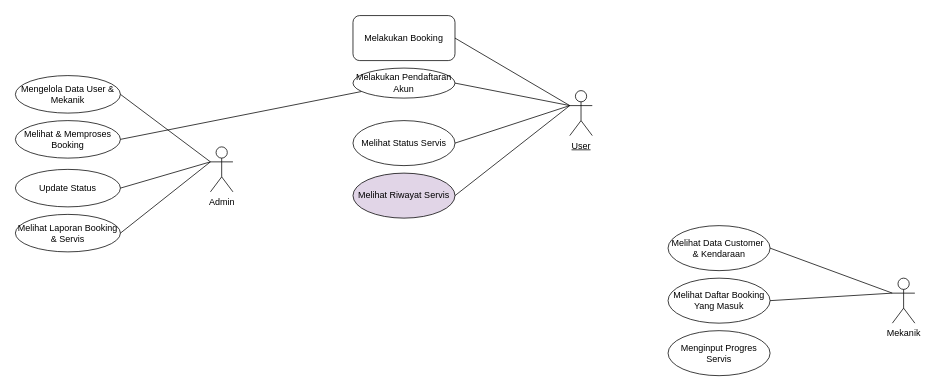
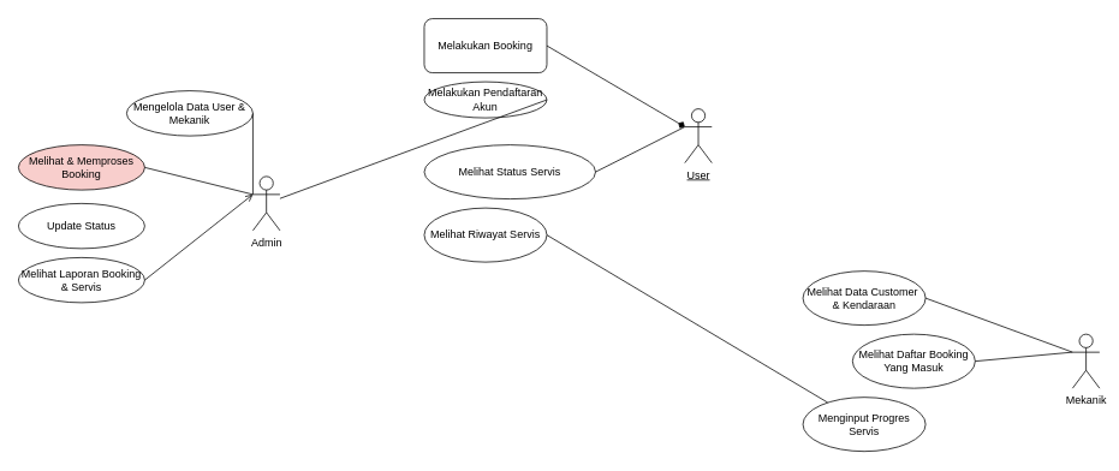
- <mxCell id="3" value="Mengelola Data User &amp;amp; Mekanik" style="ellipse;whiteSpace=wrap;html=1;" vertex="1" parent="1"><mxGeometry x="20" y="100" width="140" height="50" as="geometry" /></mxCell>
+ <mxCell id="3" value="Mengelola Data User &amp;amp; Mekanik" style="ellipse;whiteSpace=wrap;html=1;" vertex="1" parent="1"><mxGeometry x="140" y="100" width="140" height="50" as="geometry" /></mxCell>
- <mxCell id="15" value="" style="endArrow=none;html=1;rounded=0;entryX=0;entryY=0.333;entryDx=0;entryDy=0;entryPerimeter=0;exitX=1;exitY=0.5;exitDx=0;exitDy=0;" edge="1" parent="1" source="14" target="11"><mxGeometry width="50" height="50" relative="1" as="geometry"><mxPoint x="629" y="89.67" as="sourcePoint" /><mxPoint x="782" y="89.67" as="targetPoint" /></mxGeometry></mxCell>
+ <mxCell id="15" value="" style="endArrow=none;html=1;rounded=0;exitX=1;exitY=0.5;exitDx=0;exitDy=0;" edge="1" parent="1" source="14" target="2"><mxGeometry width="50" height="50" relative="1" as="geometry"><mxPoint x="629" y="89.67" as="sourcePoint" /><mxPoint x="782" y="89.67" as="targetPoint" /></mxGeometry></mxCell>
- <mxCell id="13" value="" style="endArrow=none;html=1;rounded=0;entryX=0;entryY=0.333;entryDx=0;entryDy=0;entryPerimeter=0;exitX=1;exitY=0.5;exitDx=0;exitDy=0;" edge="1" parent="1" source="12" target="11"><mxGeometry width="50" height="50" relative="1" as="geometry"><mxPoint x="689" y="180" as="sourcePoint" /><mxPoint x="739" y="130" as="targetPoint" /></mxGeometry></mxCell>
+ <mxCell id="13" value="" style="endArrow=diamond;html=1;rounded=0;entryX=0;entryY=0.333;entryDx=0;entryDy=0;entryPerimeter=0;exitX=1;exitY=0.5;exitDx=0;exitDy=0;" edge="1" parent="1" source="12" target="11"><mxGeometry width="50" height="50" relative="1" as="geometry"><mxPoint x="689" y="180" as="sourcePoint" /><mxPoint x="739" y="130" as="targetPoint" /></mxGeometry></mxCell>
- <mxCell id="6" value="" style="endArrow=none;html=1;rounded=0;exitX=1;exitY=0.5;exitDx=0;exitDy=0;" edge="1" parent="1" source="5" target="14"><mxGeometry width="50" height="50" relative="1" as="geometry"><mxPoint x="180" y="199.71" as="sourcePoint" /><mxPoint x="290" y="199.71" as="targetPoint" /></mxGeometry></mxCell>
+ <mxCell id="6" value="" style="endArrow=none;html=1;rounded=0;entryX=0;entryY=0.333;entryDx=0;entryDy=0;entryPerimeter=0;exitX=1;exitY=0.5;exitDx=0;exitDy=0;" edge="1" parent="1" source="5" target="2"><mxGeometry width="50" height="50" relative="1" as="geometry"><mxPoint x="180" y="199.71" as="sourcePoint" /><mxPoint x="290" y="199.71" as="targetPoint" /></mxGeometry></mxCell>
- <mxCell id="5" value="Melihat &amp;amp; Memproses Booking" style="ellipse;whiteSpace=wrap;html=1;" vertex="1" parent="1"><mxGeometry x="20" y="160" width="140" height="50" as="geometry" /></mxCell>
+ <mxCell id="5" value="Melihat &amp;amp; Memproses Booking" style="ellipse;whiteSpace=wrap;html=1;fillColor=#f8cecc;" vertex="1" parent="1"><mxGeometry x="20" y="160" width="140" height="50" as="geometry" /></mxCell>
- <mxCell id="16" value="Melihat Status Servis" style="ellipse;whiteSpace=wrap;html=1;" vertex="1" parent="1"><mxGeometry x="470" y="160" width="136" height="60" as="geometry" /></mxCell>
+ <mxCell id="16" value="Melihat Status Servis" style="ellipse;whiteSpace=wrap;html=1;" vertex="1" parent="1"><mxGeometry x="470" y="160" width="190" height="60" as="geometry" /></mxCell>
- <mxCell id="19" value="" style="endArrow=none;html=1;rounded=0;exitX=1;exitY=0.5;exitDx=0;exitDy=0;entryX=0;entryY=0.333;entryDx=0;entryDy=0;entryPerimeter=0;" edge="1" parent="1" source="18" target="11"><mxGeometry width="50" height="50" relative="1" as="geometry"><mxPoint x="619" y="310" as="sourcePoint" /><mxPoint x="759" y="50" as="targetPoint" /></mxGeometry></mxCell>
+ <mxCell id="19" value="" style="endArrow=none;html=1;rounded=0;exitX=1;exitY=0.5;exitDx=0;exitDy=0;" edge="1" parent="1" source="18" target="25"><mxGeometry width="50" height="50" relative="1" as="geometry"><mxPoint x="619" y="310" as="sourcePoint" /><mxPoint x="759" y="50" as="targetPoint" /></mxGeometry></mxCell>
- <mxCell id="10" value="" style="endArrow=none;html=1;rounded=0;exitX=1;exitY=0.5;exitDx=0;exitDy=0;entryX=0;entryY=0.333;entryDx=0;entryDy=0;entryPerimeter=0;" edge="1" parent="1" source="9" target="2"><mxGeometry width="50" height="50" relative="1" as="geometry"><mxPoint x="180" y="350" as="sourcePoint" /><mxPoint x="270" y="125" as="targetPoint" /></mxGeometry></mxCell>
+ <mxCell id="10" value="" style="endArrow=open;html=1;rounded=0;exitX=1;exitY=0.5;exitDx=0;exitDy=0;entryX=0;entryY=0.333;entryDx=0;entryDy=0;entryPerimeter=0;" edge="1" parent="1" source="9" target="2"><mxGeometry width="50" height="50" relative="1" as="geometry"><mxPoint x="180" y="350" as="sourcePoint" /><mxPoint x="270" y="125" as="targetPoint" /></mxGeometry></mxCell>
- <mxCell id="8" value="" style="endArrow=none;html=1;rounded=0;entryX=0;entryY=0.333;entryDx=0;entryDy=0;entryPerimeter=0;exitX=1;exitY=0.5;exitDx=0;exitDy=0;" edge="1" parent="1" source="7" target="2"><mxGeometry width="50" height="50" relative="1" as="geometry"><mxPoint x="180" y="225" as="sourcePoint" /><mxPoint x="290" y="165" as="targetPoint" /></mxGeometry></mxCell>
- <mxCell id="18" value="Melihat Riwayat Servis" style="ellipse;whiteSpace=wrap;html=1;fillColor=#e1d5e7;" vertex="1" parent="1"><mxGeometry x="470" y="230" width="136" height="60" as="geometry" /></mxCell>
+ <mxCell id="18" value="Melihat Riwayat Servis" style="ellipse;whiteSpace=wrap;html=1;" vertex="1" parent="1"><mxGeometry x="470" y="230" width="136" height="60" as="geometry" /></mxCell>
- <mxCell id="23" value="Melihat Daftar Booking Yang Masuk" style="ellipse;whiteSpace=wrap;html=1;" vertex="1" parent="1"><mxGeometry x="890" y="370" width="136" height="60" as="geometry" /></mxCell>
+ <mxCell id="23" value="Melihat Daftar Booking Yang Masuk" style="ellipse;whiteSpace=wrap;html=1;" vertex="1" parent="1"><mxGeometry x="945" y="370" width="136" height="60" as="geometry" /></mxCell>
